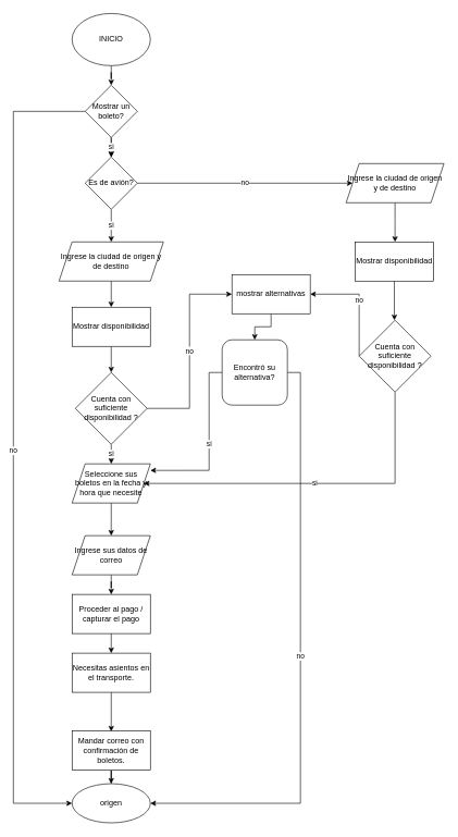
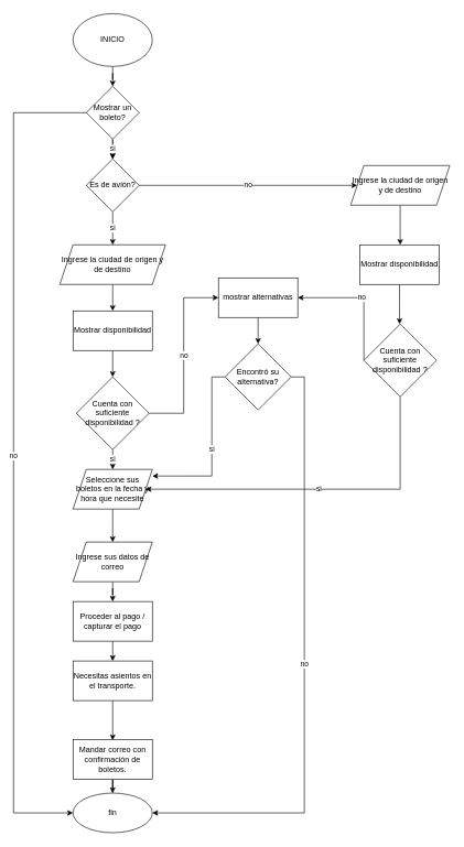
- <mxCell id="37" value="mostrar alternativas" style="rounded=0;whiteSpace=wrap;html=1;" vertex="1" parent="1"><mxGeometry x="355" y="420" width="120" height="60" as="geometry" /></mxCell>
+ <mxCell id="37" value="mostrar alternativas" style="rounded=0;whiteSpace=wrap;html=1;" vertex="1" parent="1"><mxGeometry x="330" y="420" width="120" height="60" as="geometry" /></mxCell>
- <mxCell id="40" value="Encontró su alternativa?" style="whiteSpace=wrap;html=1;rounded=1;" vertex="1" parent="1"><mxGeometry x="340" y="520" width="100" height="100" as="geometry" /></mxCell>
+ <mxCell id="40" value="Encontró su alternativa?" style="rhombus;whiteSpace=wrap;html=1;" vertex="1" parent="1"><mxGeometry x="340" y="520" width="100" height="100" as="geometry" /></mxCell>
- <mxCell id="28" value="origen" style="ellipse;whiteSpace=wrap;html=1;" vertex="1" parent="1"><mxGeometry x="110" y="1200" width="120" height="60" as="geometry" /></mxCell>
+ <mxCell id="28" value="fin" style="ellipse;whiteSpace=wrap;html=1;" vertex="1" parent="1"><mxGeometry x="110" y="1200" width="120" height="60" as="geometry" /></mxCell>
